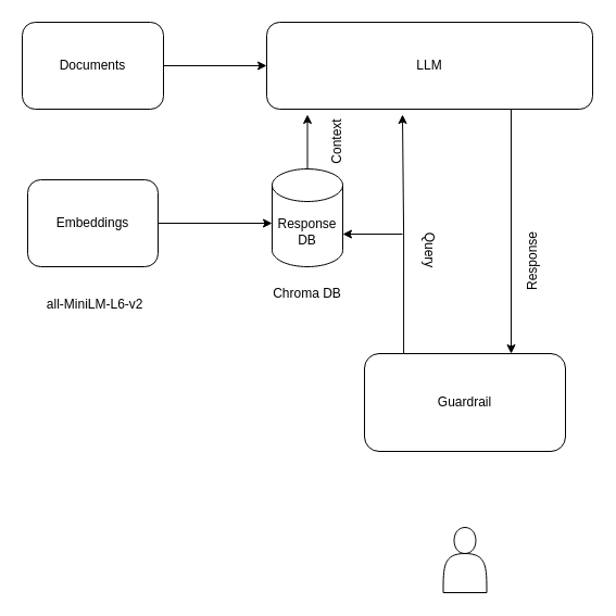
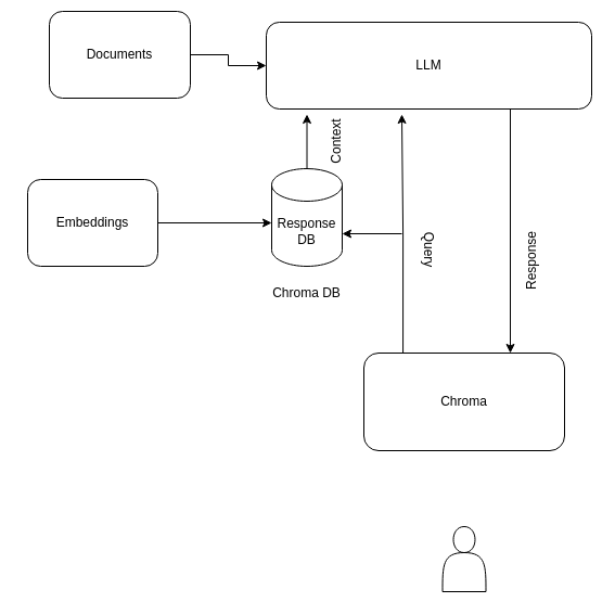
- <mxCell id="3" value="Documents" style="rounded=1;whiteSpace=wrap;html=1;" vertex="1" parent="1"><mxGeometry x="20" y="20" width="130" height="80" as="geometry" /></mxCell>
+ <mxCell id="3" value="Documents" style="rounded=1;whiteSpace=wrap;html=1;" vertex="1" parent="1"><mxGeometry x="45" y="10" width="130" height="80" as="geometry" /></mxCell>
- <mxCell id="9" value="&amp;nbsp;all-MiniLM-L6-v2" style="text;html=1;align=center;verticalAlign=middle;whiteSpace=wrap;rounded=0;" vertex="1" parent="1"><mxGeometry x="37.5" y="265" width="95" height="30" as="geometry" /></mxCell>
- <mxCell id="13" value="Guardrail" style="rounded=1;whiteSpace=wrap;html=1;" vertex="1" parent="1"><mxGeometry x="335" y="325" width="185" height="90" as="geometry" /></mxCell>
+ <mxCell id="13" value="Chroma" style="rounded=1;whiteSpace=wrap;html=1;" vertex="1" parent="1"><mxGeometry x="335" y="325" width="185" height="90" as="geometry" /></mxCell>
